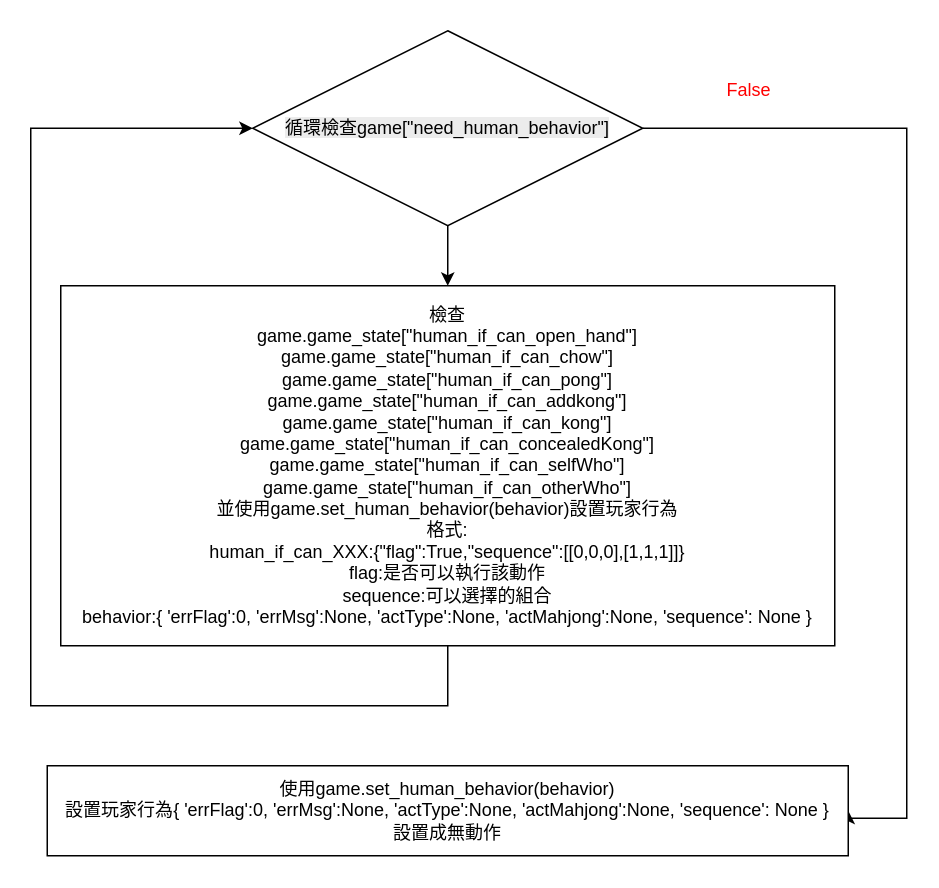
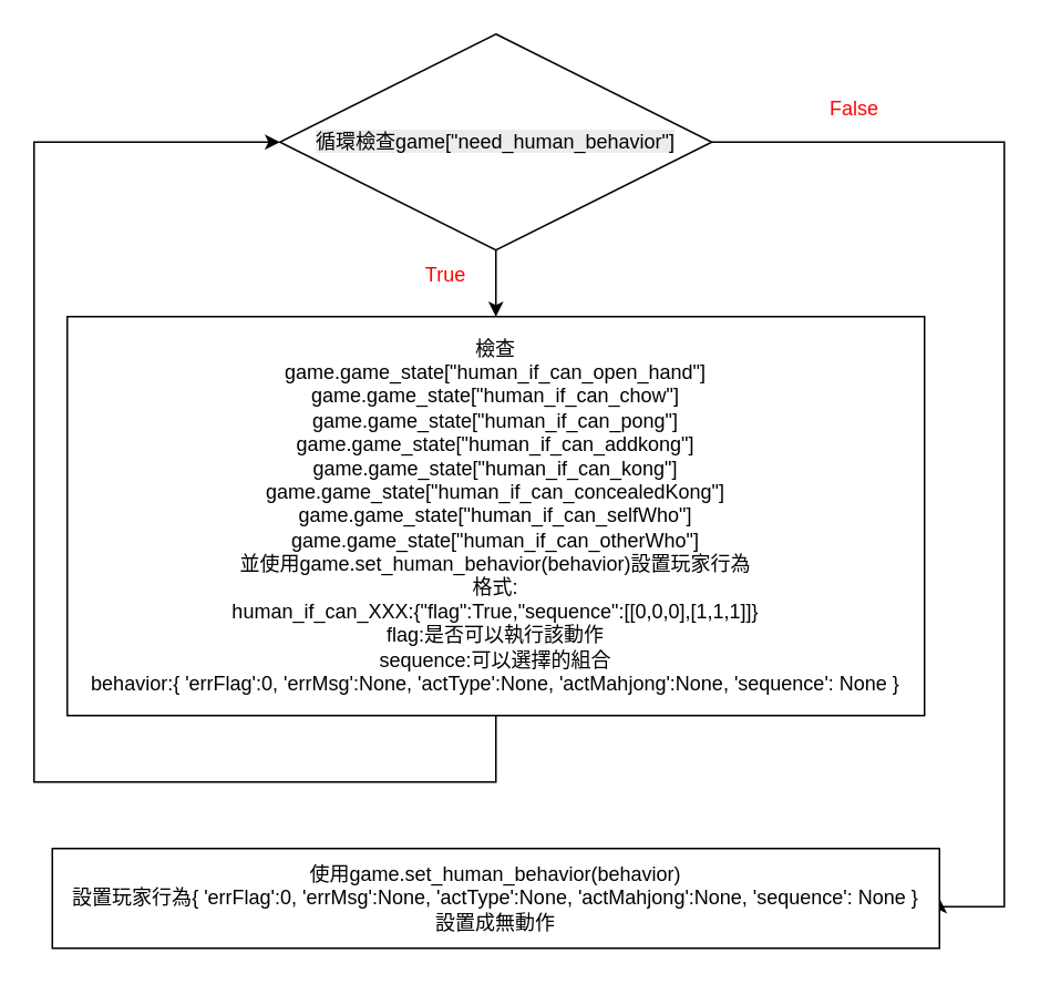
- <mxCell id="9" value="&lt;font style=&quot;color: rgb(255, 0, 0);&quot;&gt;False&lt;/font&gt;" style="text;html=1;align=center;verticalAlign=middle;whiteSpace=wrap;rounded=0;" vertex="1" parent="1"><mxGeometry x="469" y="45" width="60" height="30" as="geometry" /></mxCell>
+ <mxCell id="9" value="&lt;font style=&quot;color: rgb(255, 0, 0);&quot;&gt;False&lt;/font&gt;" style="text;html=1;align=center;verticalAlign=middle;whiteSpace=wrap;rounded=0;" vertex="1" parent="1"><mxGeometry x="484" y="50" width="60" height="30" as="geometry" /></mxCell>
+ <mxCell id="7" value="&lt;font style=&quot;color: rgb(255, 0, 0);&quot;&gt;True&lt;/font&gt;" style="text;html=1;align=center;verticalAlign=middle;whiteSpace=wrap;rounded=0;" vertex="1" parent="1"><mxGeometry x="238" y="150" width="60" height="30" as="geometry" /></mxCell>
